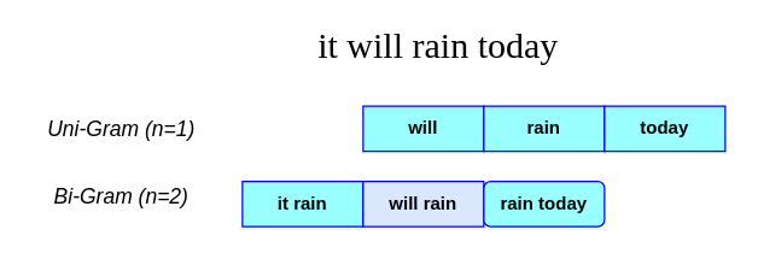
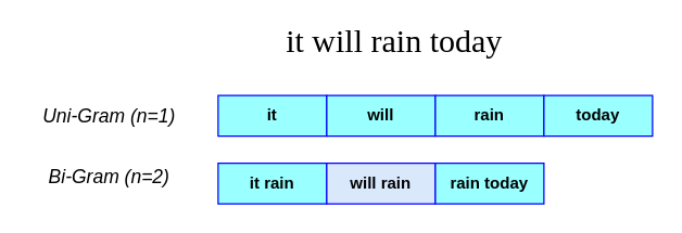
+ <mxCell id="5" value="&lt;b&gt;it&lt;/b&gt;" style="rounded=0;whiteSpace=wrap;html=1;strokeColor=#0000FF;fillColor=#99FFFF;" vertex="1" parent="2"><mxGeometry x="140" y="50" width="80" height="30" as="geometry" /></mxCell>
- <mxCell id="12" value="&lt;b&gt;rain today&lt;/b&gt;" style="whiteSpace=wrap;html=1;strokeColor=#0000FF;fillColor=#99FFFF;rounded=1;" vertex="1" parent="2"><mxGeometry x="300" y="100" width="80" height="30" as="geometry" /></mxCell>
+ <mxCell id="12" value="&lt;b&gt;rain today&lt;/b&gt;" style="rounded=0;whiteSpace=wrap;html=1;strokeColor=#0000FF;fillColor=#99FFFF;" vertex="1" parent="2"><mxGeometry x="300" y="100" width="80" height="30" as="geometry" /></mxCell>
